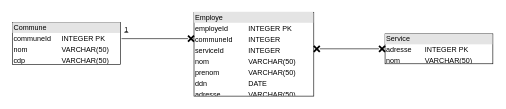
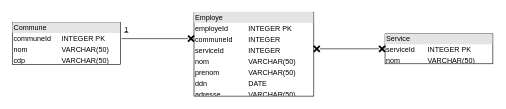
- <mxCell id="4" value="&lt;div style=&quot;box-sizing:border-box;width:100%;background:#e4e4e4;padding:2px;&quot;&gt;Service&lt;/div&gt;&lt;table style=&quot;width:100%;font-size:1em;&quot; cellpadding=&quot;2&quot; cellspacing=&quot;0&quot;&gt;&lt;tbody&gt;&lt;tr&gt;&lt;td&gt;adresse&lt;/td&gt;&lt;td&gt;INTEGER PK&lt;/td&gt;&lt;/tr&gt;&lt;tr&gt;&lt;td&gt;nom&lt;/td&gt;&lt;td&gt;VARCHAR(50)&lt;/td&gt;&lt;/tr&gt;&lt;/tbody&gt;&lt;/table&gt;" style="verticalAlign=top;align=left;overflow=fill;html=1;" vertex="1" parent="1"><mxGeometry x="642" y="56" width="180" height="50" as="geometry" /></mxCell>
+ <mxCell id="4" value="&lt;div style=&quot;box-sizing:border-box;width:100%;background:#e4e4e4;padding:2px;&quot;&gt;Service&lt;/div&gt;&lt;table style=&quot;width:100%;font-size:1em;&quot; cellpadding=&quot;2&quot; cellspacing=&quot;0&quot;&gt;&lt;tbody&gt;&lt;tr&gt;&lt;td&gt;serviceId&lt;/td&gt;&lt;td&gt;INTEGER PK&lt;/td&gt;&lt;/tr&gt;&lt;tr&gt;&lt;td&gt;nom&lt;/td&gt;&lt;td&gt;VARCHAR(50)&lt;/td&gt;&lt;/tr&gt;&lt;/tbody&gt;&lt;/table&gt;" style="verticalAlign=top;align=left;overflow=fill;html=1;" vertex="1" parent="1"><mxGeometry x="642" y="56" width="180" height="50" as="geometry" /></mxCell>
